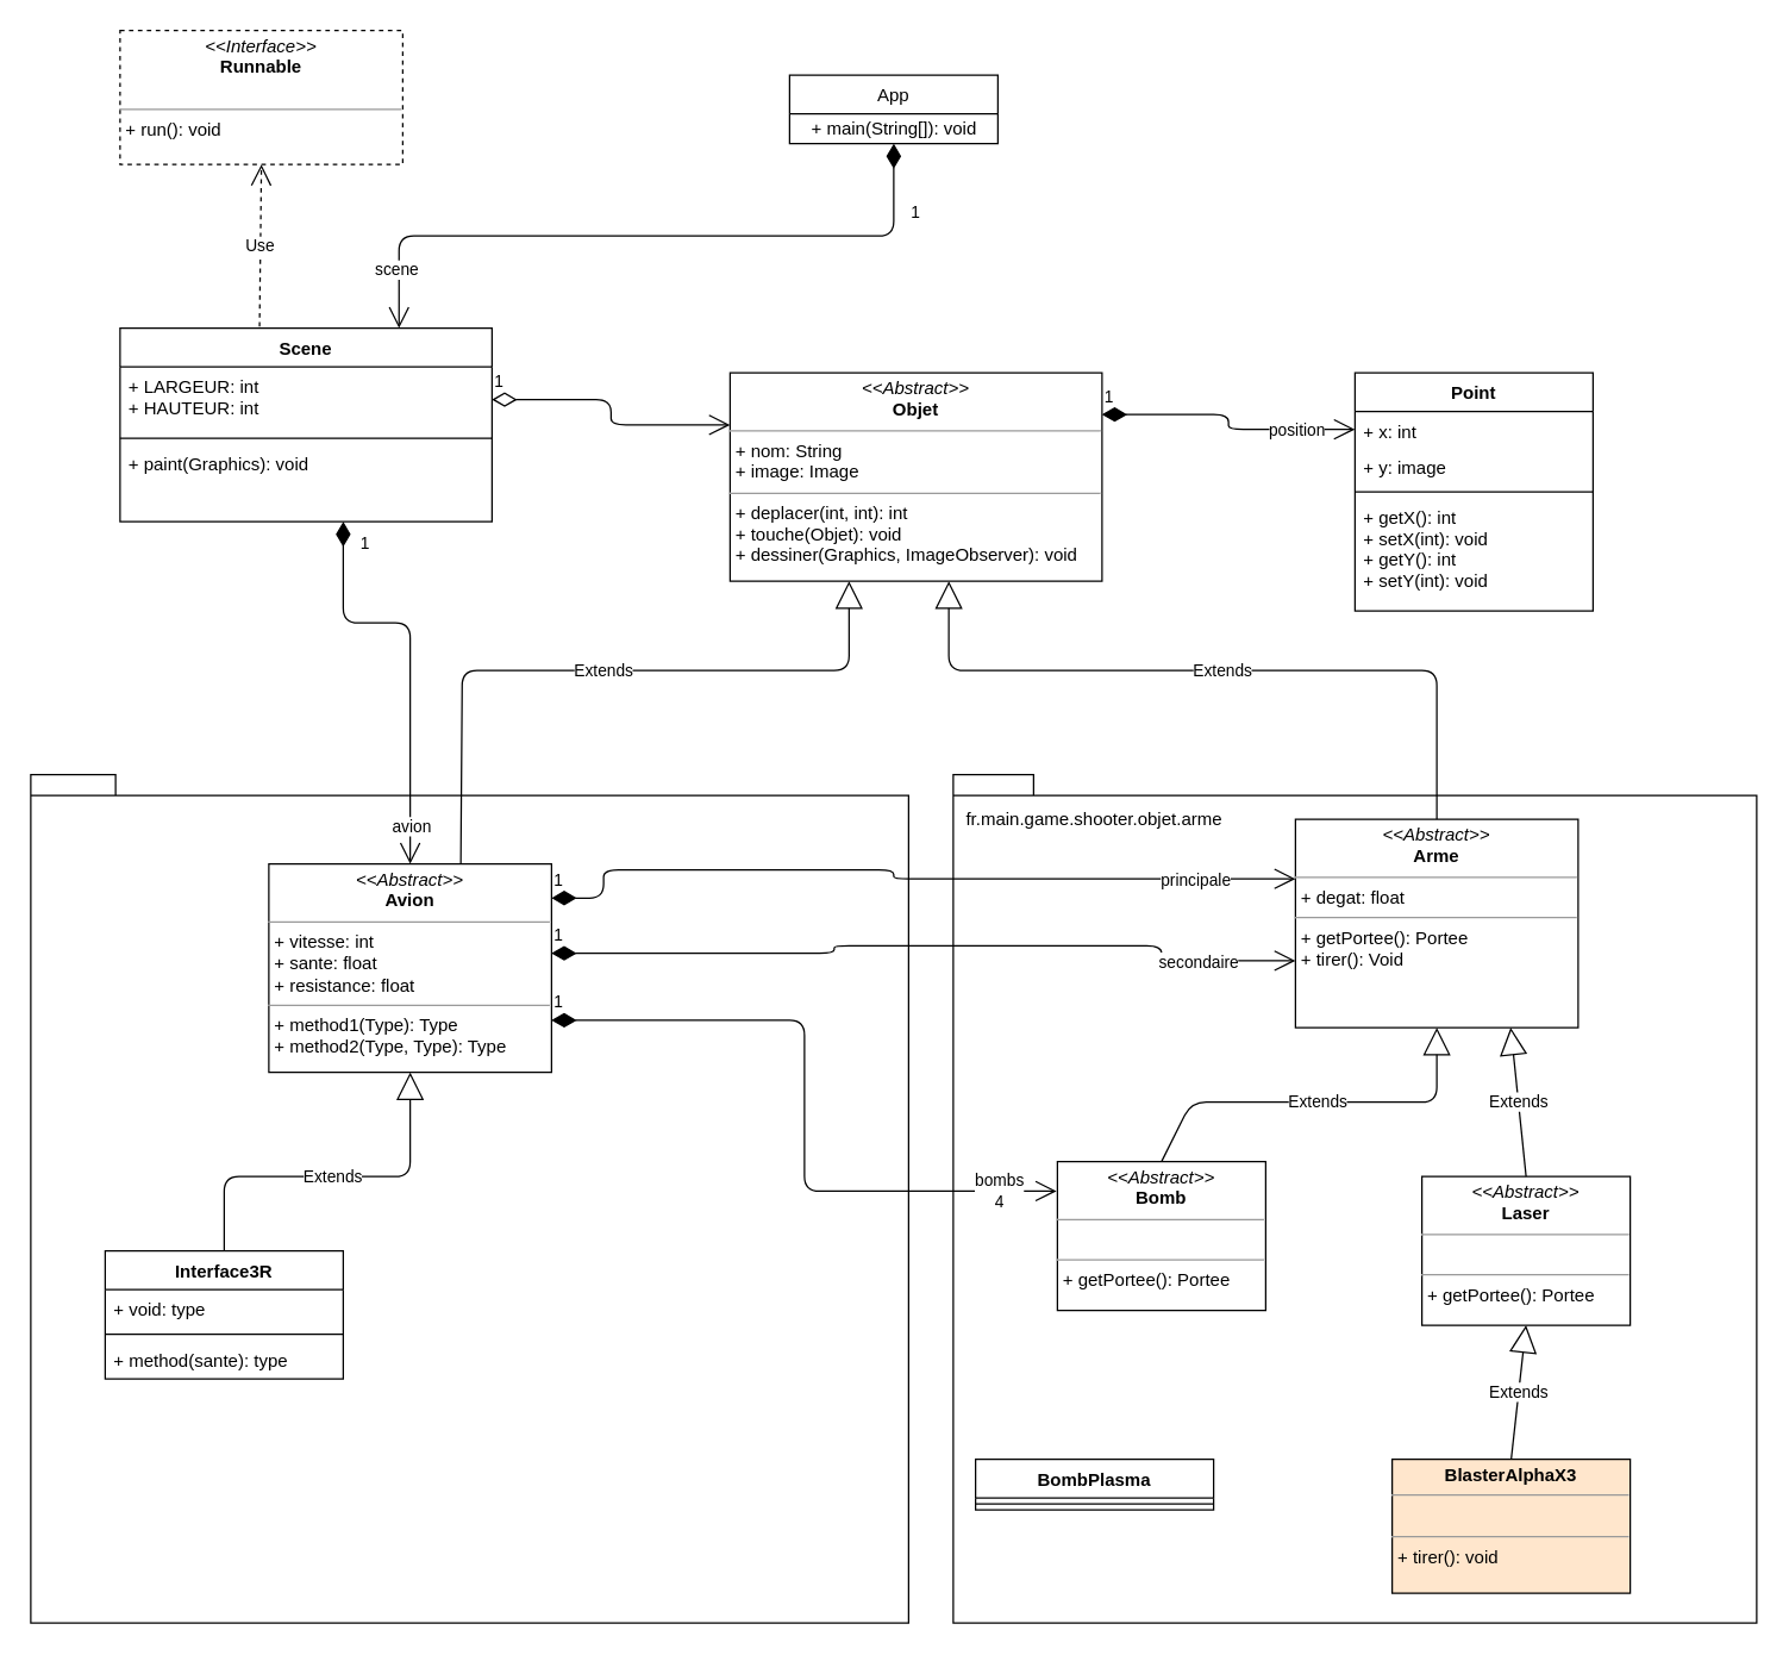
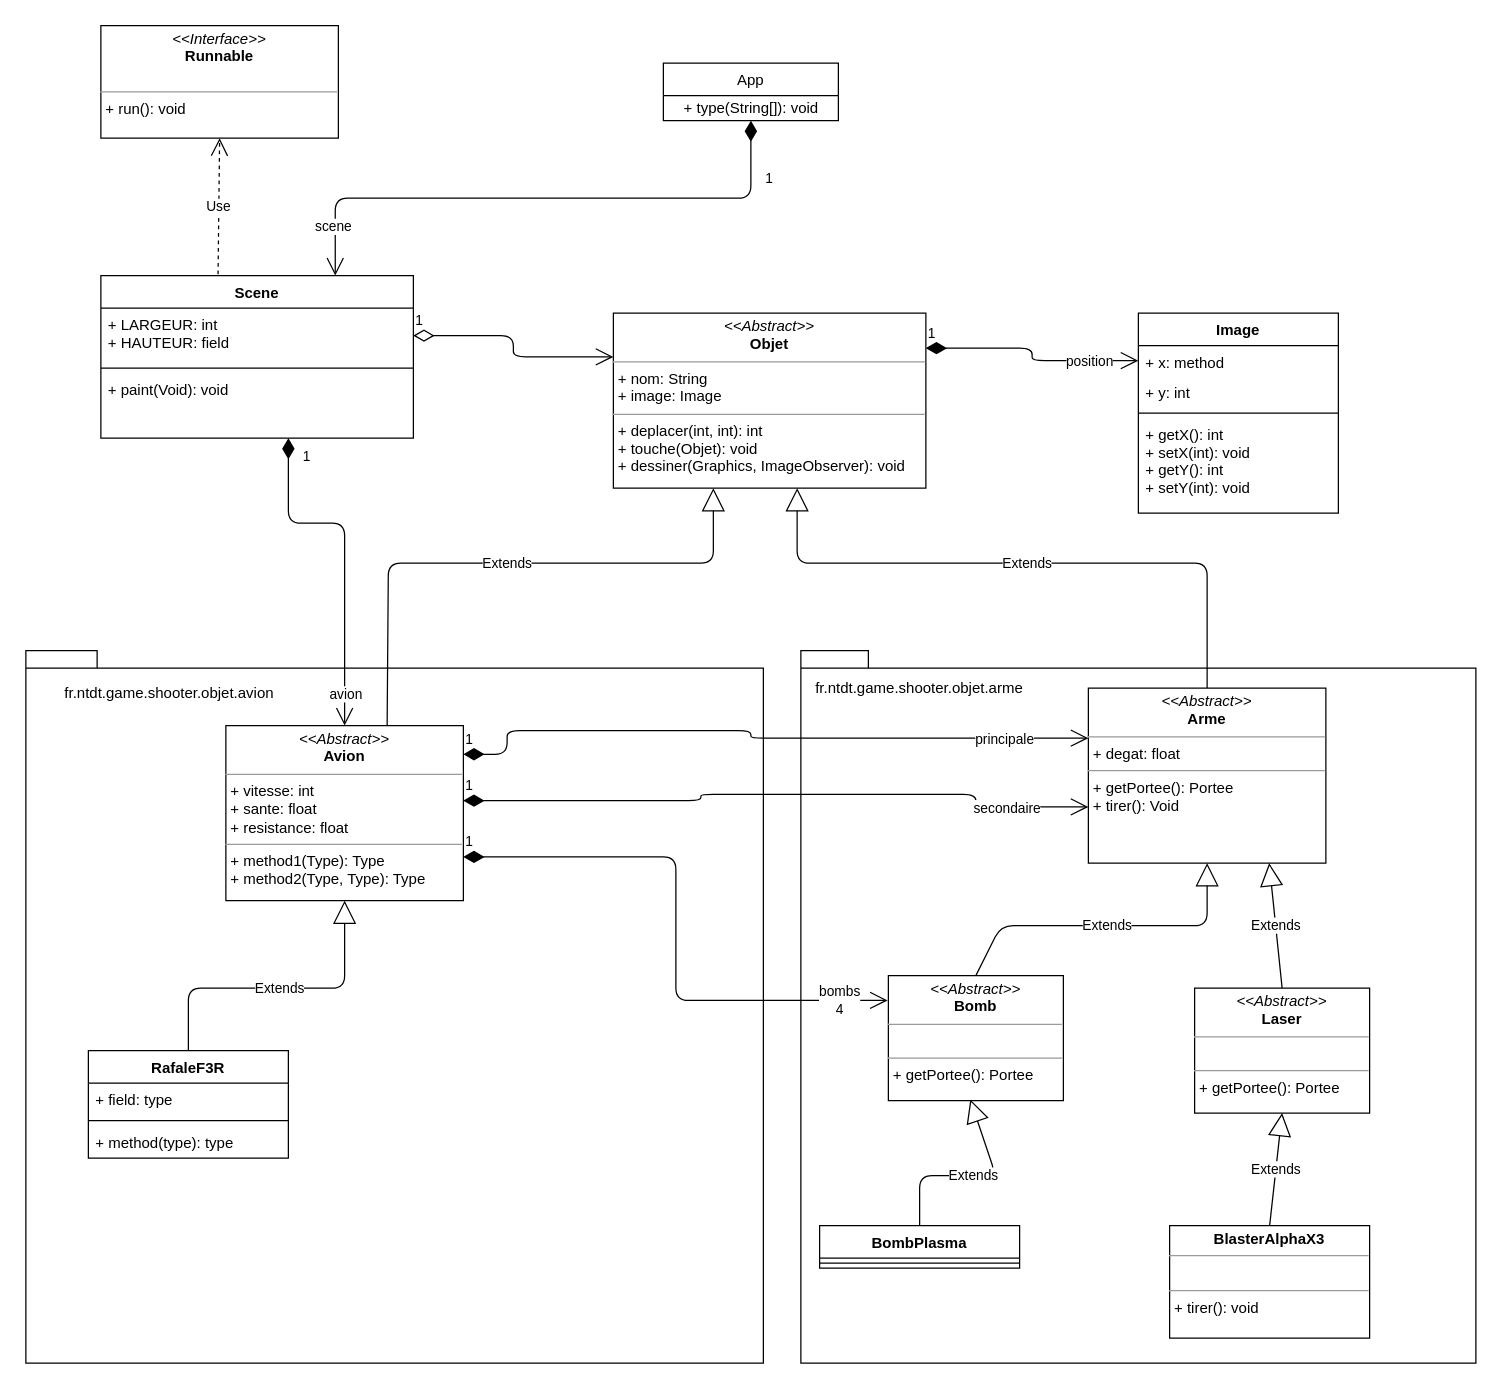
- <mxCell id="37" value="&lt;p style=&quot;margin: 0px ; margin-top: 4px ; text-align: center&quot;&gt;&lt;i&gt;&amp;lt;&amp;lt;Interface&amp;gt;&amp;gt;&lt;/i&gt;&lt;br&gt;&lt;b&gt;Runnable&lt;/b&gt;&lt;/p&gt;&lt;p style=&quot;margin: 0px ; margin-left: 4px&quot;&gt;&lt;br&gt;&lt;/p&gt;&lt;hr size=&quot;1&quot;&gt;&lt;p style=&quot;margin: 0px ; margin-left: 4px&quot;&gt;+ run(): void&lt;br&gt;&lt;/p&gt;" style="verticalAlign=top;align=left;overflow=fill;fontSize=12;fontFamily=Helvetica;html=1;dashed=1;" vertex="1" parent="1"><mxGeometry y="20" width="190" height="90" as="geometry" x="80" /></mxCell>
+ <mxCell id="37" value="&lt;p style=&quot;margin: 0px ; margin-top: 4px ; text-align: center&quot;&gt;&lt;i&gt;&amp;lt;&amp;lt;Interface&amp;gt;&amp;gt;&lt;/i&gt;&lt;br&gt;&lt;b&gt;Runnable&lt;/b&gt;&lt;/p&gt;&lt;p style=&quot;margin: 0px ; margin-left: 4px&quot;&gt;&lt;br&gt;&lt;/p&gt;&lt;hr size=&quot;1&quot;&gt;&lt;p style=&quot;margin: 0px ; margin-left: 4px&quot;&gt;+ run(): void&lt;br&gt;&lt;/p&gt;" style="verticalAlign=top;align=left;overflow=fill;fontSize=12;fontFamily=Helvetica;html=1;" vertex="1" parent="1"><mxGeometry y="20" width="190" height="90" as="geometry" x="80" /></mxCell>
- <mxCell id="8" value="+ main(String[]): void" style="text;html=1;align=center;verticalAlign=middle;resizable=0;points=[];autosize=1;" vertex="1" parent="7"><mxGeometry y="26" width="140" height="20" as="geometry" /></mxCell>
+ <mxCell id="8" value="+ type(String[]): void" style="text;html=1;align=center;verticalAlign=middle;resizable=0;points=[];autosize=1;" vertex="1" parent="7"><mxGeometry y="26" width="140" height="20" as="geometry" /></mxCell>
- <mxCell id="25" value="+ LARGEUR: int&#10;+ HAUTEUR: int&#10;" style="text;strokeColor=none;fillColor=none;align=left;verticalAlign=top;spacingLeft=4;spacingRight=4;overflow=hidden;rotatable=0;points=[[0,0.5],[1,0.5]];portConstraint=eastwest;" vertex="1" parent="24"><mxGeometry y="26" width="250" height="44" as="geometry" /></mxCell>
+ <mxCell id="25" value="+ LARGEUR: int&#10;+ HAUTEUR: field&#10;" style="text;strokeColor=none;fillColor=none;align=left;verticalAlign=top;spacingLeft=4;spacingRight=4;overflow=hidden;rotatable=0;points=[[0,0.5],[1,0.5]];portConstraint=eastwest;" vertex="1" parent="24"><mxGeometry y="26" width="250" height="44" as="geometry" /></mxCell>
- <mxCell id="31" value="Point" style="swimlane;fontStyle=1;align=center;verticalAlign=top;childLayout=stackLayout;horizontal=1;startSize=26;horizontalStack=0;resizeParent=1;resizeParentMax=0;resizeLast=0;collapsible=1;marginBottom=0;" vertex="1" parent="1"><mxGeometry x="910" y="250" width="160" height="160" as="geometry" /></mxCell>
+ <mxCell id="31" value="Image" style="swimlane;fontStyle=1;align=center;verticalAlign=top;childLayout=stackLayout;horizontal=1;startSize=26;horizontalStack=0;resizeParent=1;resizeParentMax=0;resizeLast=0;collapsible=1;marginBottom=0;" vertex="1" parent="1"><mxGeometry x="910" y="250" width="160" height="160" as="geometry" /></mxCell>
- <mxCell id="32" value="+ x: int" style="text;strokeColor=none;fillColor=none;align=left;verticalAlign=top;spacingLeft=4;spacingRight=4;overflow=hidden;rotatable=0;points=[[0,0.5],[1,0.5]];portConstraint=eastwest;" vertex="1" parent="31"><mxGeometry y="26" width="160" height="24" as="geometry" /></mxCell>
+ <mxCell id="32" value="+ x: method" style="text;strokeColor=none;fillColor=none;align=left;verticalAlign=top;spacingLeft=4;spacingRight=4;overflow=hidden;rotatable=0;points=[[0,0.5],[1,0.5]];portConstraint=eastwest;" vertex="1" parent="31"><mxGeometry y="26" width="160" height="24" as="geometry" /></mxCell>
- <mxCell id="27" value="+ paint(Graphics): void" style="text;strokeColor=none;fillColor=none;align=left;verticalAlign=top;spacingLeft=4;spacingRight=4;overflow=hidden;rotatable=0;points=[[0,0.5],[1,0.5]];portConstraint=eastwest;" vertex="1" parent="24"><mxGeometry y="78" width="250" height="52" as="geometry" /></mxCell>
+ <mxCell id="27" value="+ paint(Void): void" style="text;strokeColor=none;fillColor=none;align=left;verticalAlign=top;spacingLeft=4;spacingRight=4;overflow=hidden;rotatable=0;points=[[0,0.5],[1,0.5]];portConstraint=eastwest;" vertex="1" parent="24"><mxGeometry y="78" width="250" height="52" as="geometry" /></mxCell>
- <mxCell id="33" value="+ y: image" style="text;strokeColor=none;fillColor=none;align=left;verticalAlign=top;spacingLeft=4;spacingRight=4;overflow=hidden;rotatable=0;points=[[0,0.5],[1,0.5]];portConstraint=eastwest;" vertex="1" parent="31"><mxGeometry y="50" width="160" height="26" as="geometry" /></mxCell>
+ <mxCell id="33" value="+ y: int" style="text;strokeColor=none;fillColor=none;align=left;verticalAlign=top;spacingLeft=4;spacingRight=4;overflow=hidden;rotatable=0;points=[[0,0.5],[1,0.5]];portConstraint=eastwest;" vertex="1" parent="31"><mxGeometry y="50" width="160" height="26" as="geometry" /></mxCell>
- <mxCell id="12" value="fr.main.game.shooter.objet.arme" style="text;html=1;strokeColor=none;fillColor=none;align=center;verticalAlign=middle;whiteSpace=wrap;rounded=0;" vertex="1" parent="1"><mxGeometry x="630" y="540" width="210" height="20" as="geometry" /></mxCell>
+ <mxCell id="12" value="fr.ntdt.game.shooter.objet.arme" style="text;html=1;strokeColor=none;fillColor=none;align=center;verticalAlign=middle;whiteSpace=wrap;rounded=0;" vertex="1" parent="1"><mxGeometry x="630" y="540" width="210" height="20" as="geometry" /></mxCell>
+ <mxCell id="11" value="fr.ntdt.game.shooter.objet.avion" style="text;html=1;strokeColor=none;fillColor=none;align=center;verticalAlign=middle;whiteSpace=wrap;rounded=0;" vertex="1" parent="1"><mxGeometry x="30" y="544" width="210" height="20" as="geometry" /></mxCell>
- <mxCell id="46" value="Interface3R" style="swimlane;fontStyle=1;align=center;verticalAlign=top;childLayout=stackLayout;horizontal=1;startSize=26;horizontalStack=0;resizeParent=1;resizeParentMax=0;resizeLast=0;collapsible=1;marginBottom=0;" vertex="1" parent="1"><mxGeometry x="70" y="840" width="160" height="86" as="geometry" /></mxCell>
+ <mxCell id="46" value="RafaleF3R" style="swimlane;fontStyle=1;align=center;verticalAlign=top;childLayout=stackLayout;horizontal=1;startSize=26;horizontalStack=0;resizeParent=1;resizeParentMax=0;resizeLast=0;collapsible=1;marginBottom=0;" vertex="1" parent="1"><mxGeometry x="70" y="840" width="160" height="86" as="geometry" /></mxCell>
- <mxCell id="47" value="+ void: type" style="text;strokeColor=none;fillColor=none;align=left;verticalAlign=top;spacingLeft=4;spacingRight=4;overflow=hidden;rotatable=0;points=[[0,0.5],[1,0.5]];portConstraint=eastwest;" vertex="1" parent="46"><mxGeometry y="26" width="160" height="26" as="geometry" /></mxCell>
+ <mxCell id="47" value="+ field: type" style="text;strokeColor=none;fillColor=none;align=left;verticalAlign=top;spacingLeft=4;spacingRight=4;overflow=hidden;rotatable=0;points=[[0,0.5],[1,0.5]];portConstraint=eastwest;" vertex="1" parent="46"><mxGeometry y="26" width="160" height="26" as="geometry" /></mxCell>
- <mxCell id="49" value="+ method(sante): type" style="text;strokeColor=none;fillColor=none;align=left;verticalAlign=top;spacingLeft=4;spacingRight=4;overflow=hidden;rotatable=0;points=[[0,0.5],[1,0.5]];portConstraint=eastwest;" vertex="1" parent="46"><mxGeometry y="60" width="160" height="26" as="geometry" /></mxCell>
+ <mxCell id="49" value="+ method(type): type" style="text;strokeColor=none;fillColor=none;align=left;verticalAlign=top;spacingLeft=4;spacingRight=4;overflow=hidden;rotatable=0;points=[[0,0.5],[1,0.5]];portConstraint=eastwest;" vertex="1" parent="46"><mxGeometry y="60" width="160" height="26" as="geometry" /></mxCell>
+ <mxCell id="18" value="Extends" style="endArrow=block;endSize=16;endFill=0;html=1;entryX=0.468;entryY=0.991;entryDx=0;entryDy=0;entryPerimeter=0;" edge="1" parent="1" source="16" target="44"><mxGeometry width="160" relative="1" as="geometry"><mxPoint x="1010" y="774" as="sourcePoint" /><mxPoint x="782" y="900" as="targetPoint" /><Array as="points"><mxPoint x="735" y="940" /><mxPoint x="796" y="940" /></Array></mxGeometry></mxCell>
- <mxCell id="45" value="&lt;p style=&quot;margin: 0px ; margin-top: 4px ; text-align: center&quot;&gt;&lt;b&gt;BlasterAlphaX3&lt;/b&gt;&lt;/p&gt;&lt;hr size=&quot;1&quot;&gt;&lt;p style=&quot;margin: 0px ; margin-left: 4px&quot;&gt;&lt;br&gt;&lt;/p&gt;&lt;hr size=&quot;1&quot;&gt;&lt;p style=&quot;margin: 0px ; margin-left: 4px&quot;&gt;+ tirer(): void&lt;/p&gt;" style="verticalAlign=top;align=left;overflow=fill;fontSize=12;fontFamily=Helvetica;html=1;fillColor=#ffe6cc;" vertex="1" parent="1"><mxGeometry x="935" y="980" width="160" height="90" as="geometry" /></mxCell>
+ <mxCell id="45" value="&lt;p style=&quot;margin: 0px ; margin-top: 4px ; text-align: center&quot;&gt;&lt;b&gt;BlasterAlphaX3&lt;/b&gt;&lt;/p&gt;&lt;hr size=&quot;1&quot;&gt;&lt;p style=&quot;margin: 0px ; margin-left: 4px&quot;&gt;&lt;br&gt;&lt;/p&gt;&lt;hr size=&quot;1&quot;&gt;&lt;p style=&quot;margin: 0px ; margin-left: 4px&quot;&gt;+ tirer(): void&lt;/p&gt;" style="verticalAlign=top;align=left;overflow=fill;fontSize=12;fontFamily=Helvetica;html=1;" vertex="1" parent="1"><mxGeometry x="935" y="980" width="160" height="90" as="geometry" /></mxCell>
